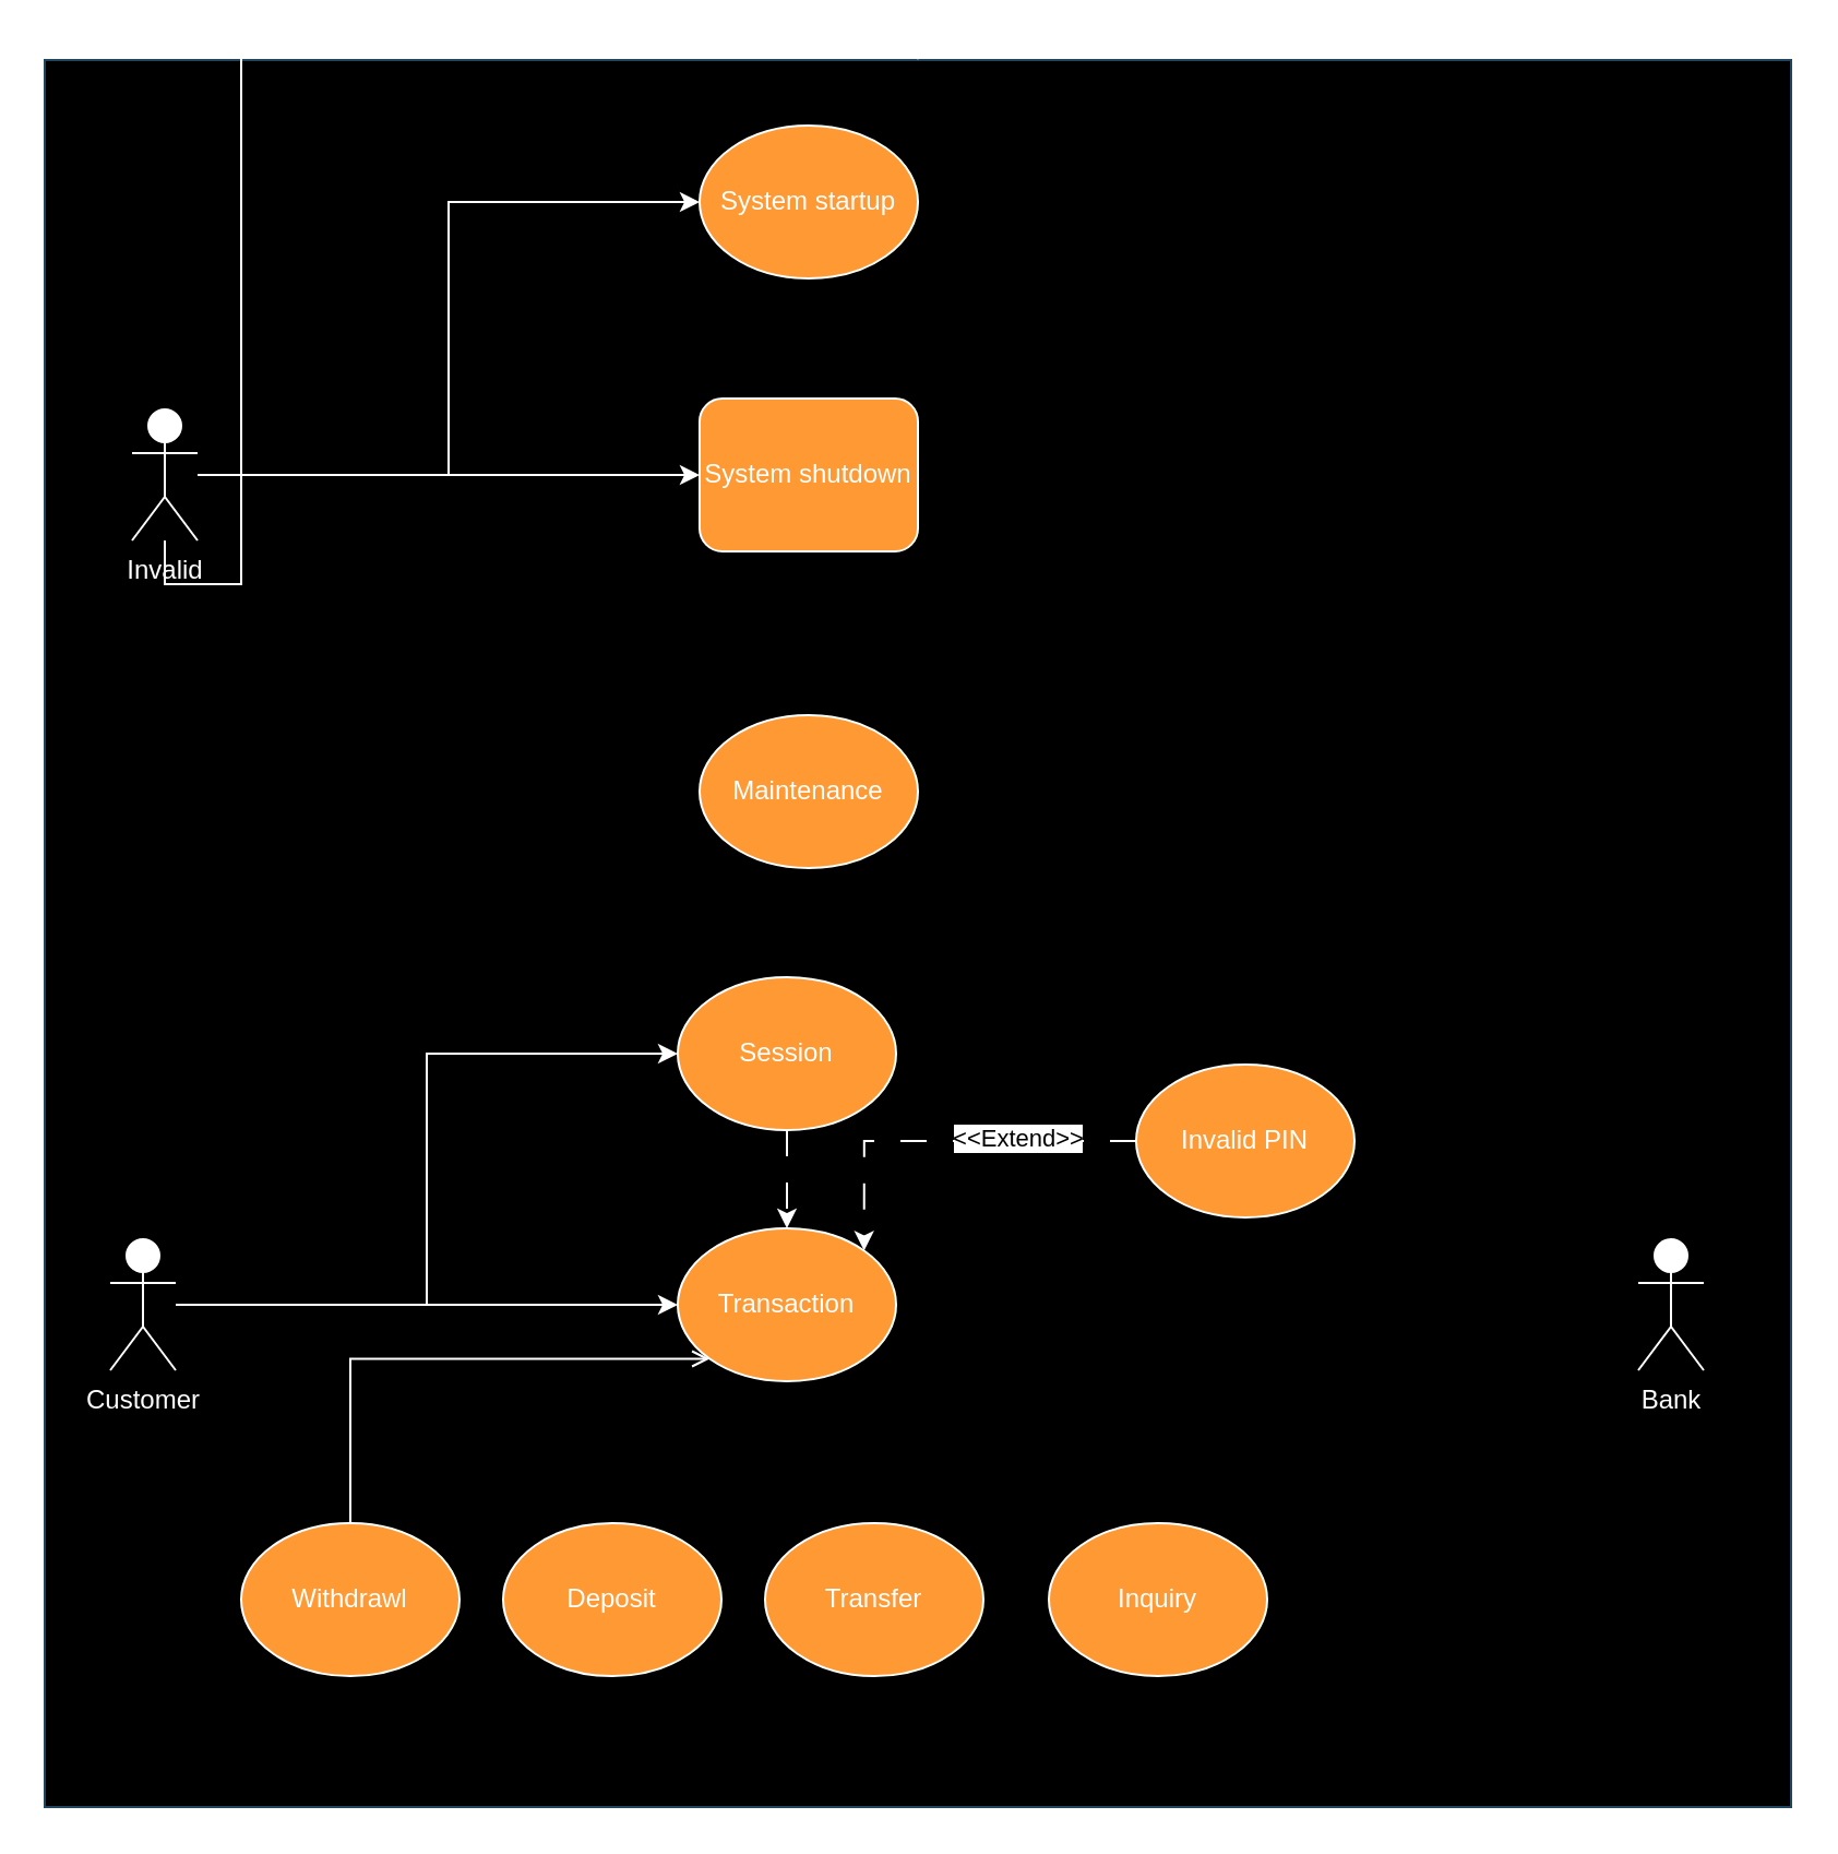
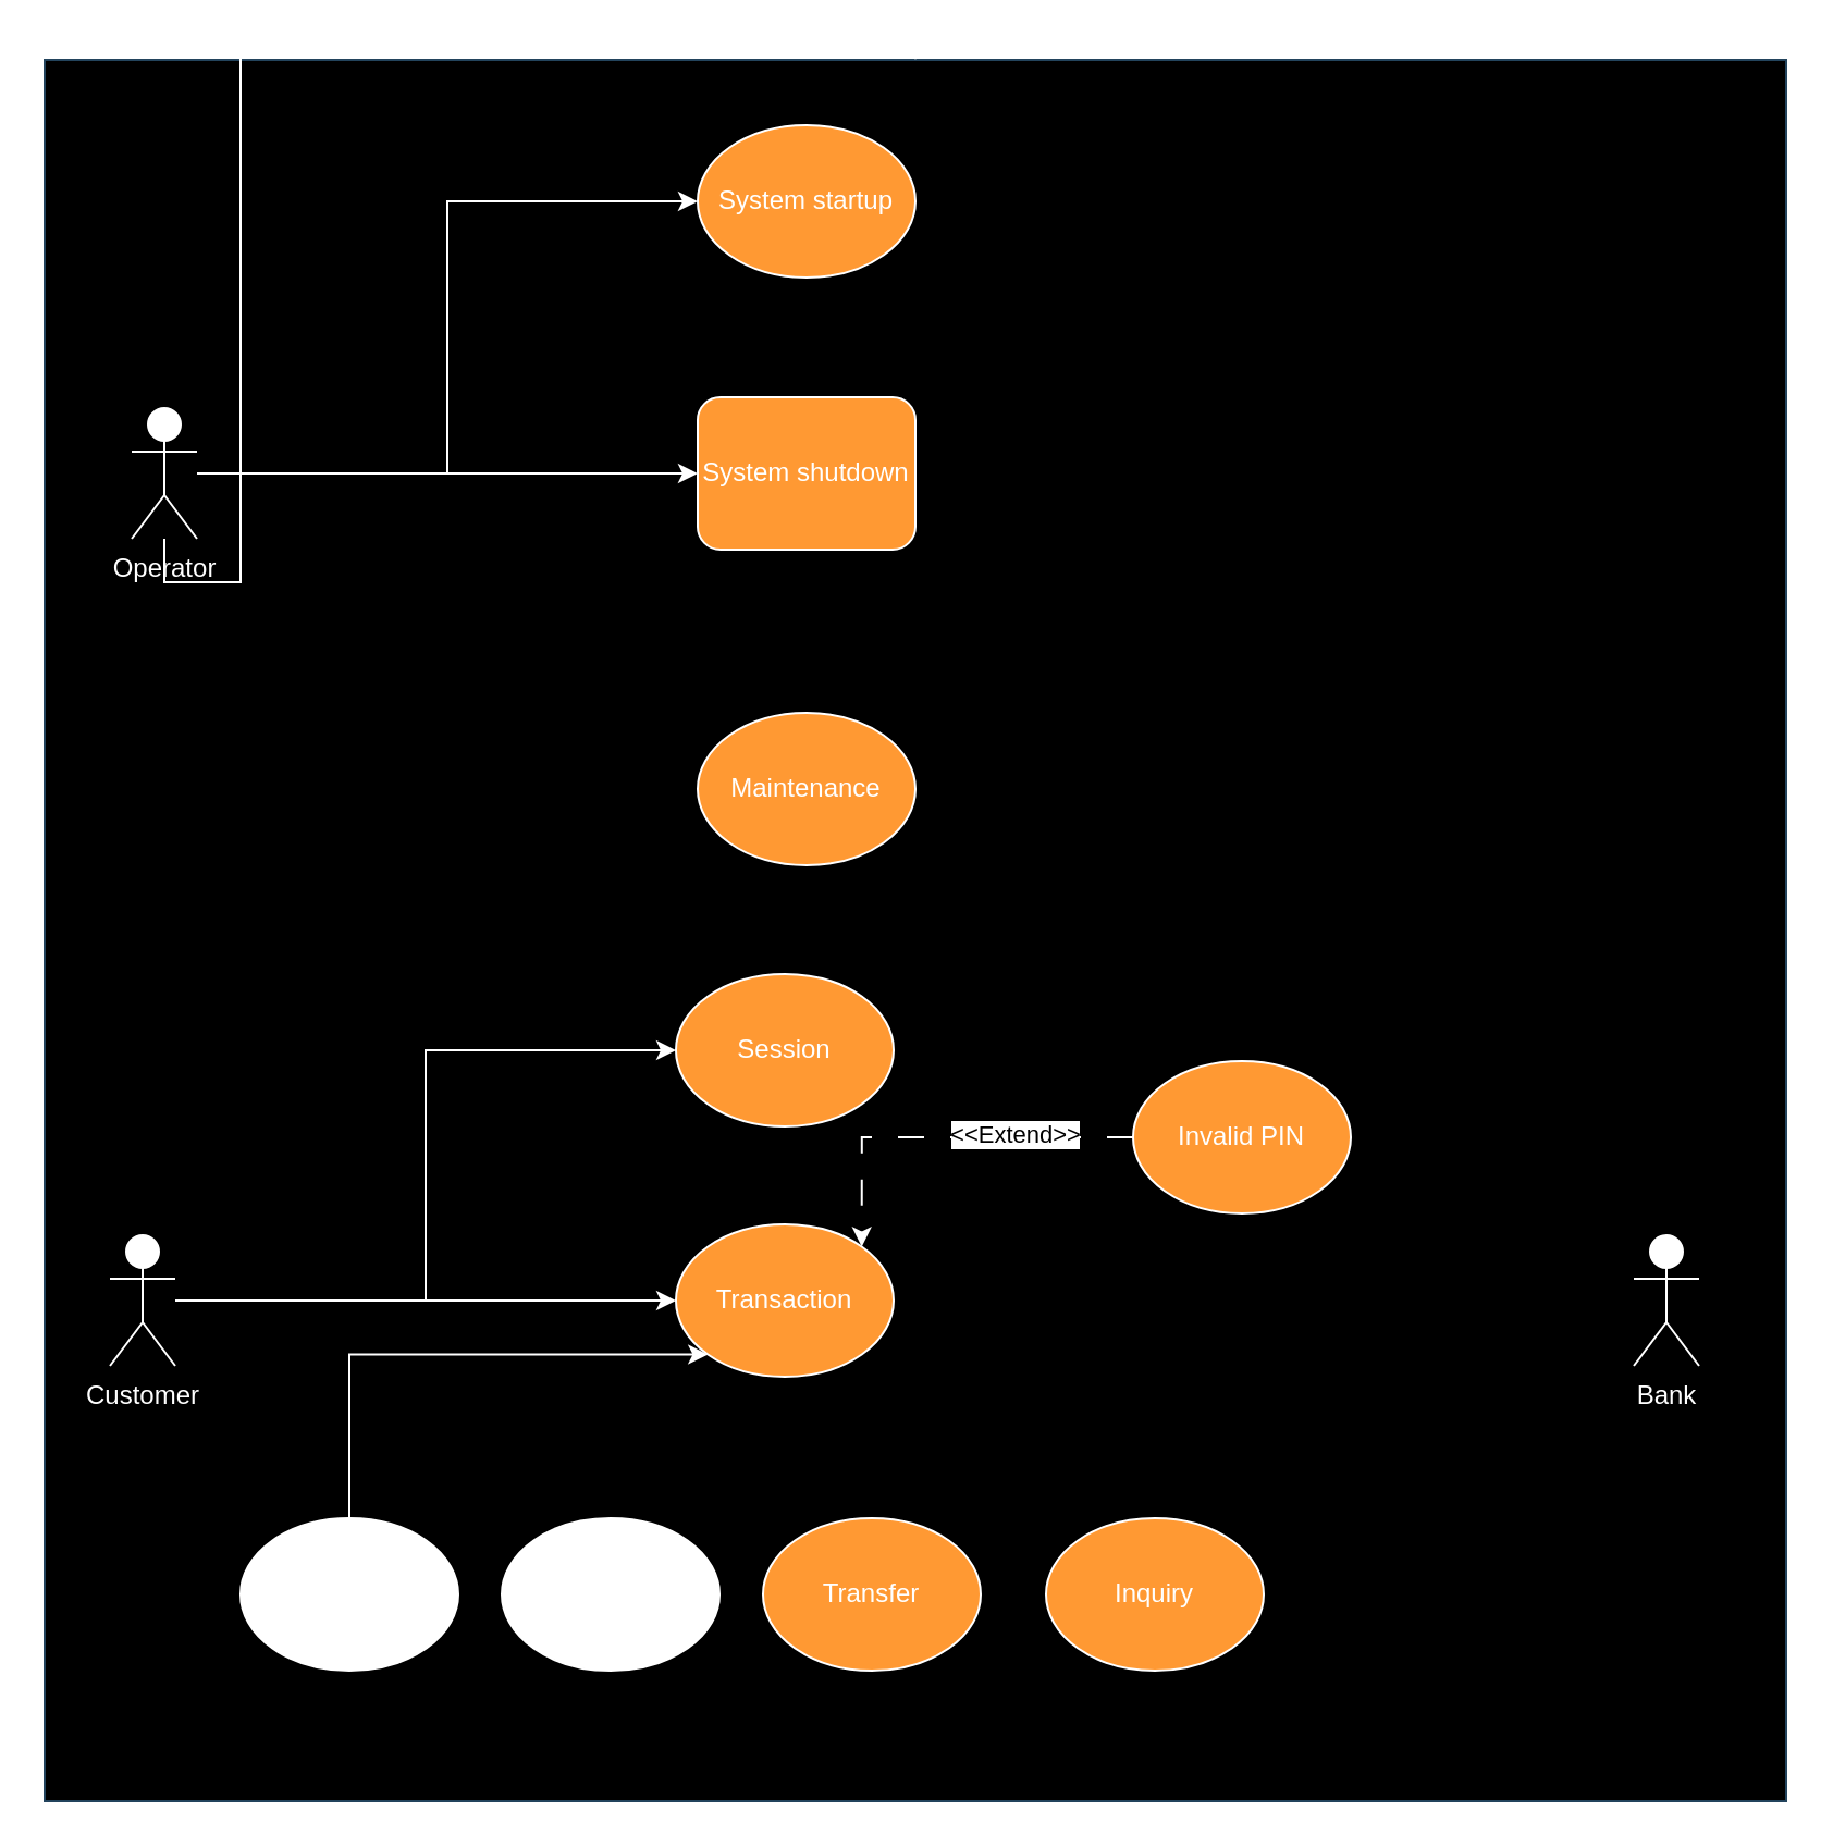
- <mxCell id="6" value="Invalid" style="shape=umlActor;verticalLabelPosition=bottom;verticalAlign=top;html=1;outlineConnect=0;fontColor=#FFFFFF;fillColor=#FFFFFF;strokeColor=#FFFFFF;" vertex="1" parent="1"><mxGeometry x="60" y="180" width="30" height="60" as="geometry" /></mxCell>
+ <mxCell id="6" value="Operator" style="shape=umlActor;verticalLabelPosition=bottom;verticalAlign=top;html=1;outlineConnect=0;fontColor=#FFFFFF;fillColor=#FFFFFF;strokeColor=#FFFFFF;" vertex="1" parent="1"><mxGeometry x="60" y="180" width="30" height="60" as="geometry" /></mxCell>
- <mxCell id="14" style="edgeStyle=orthogonalEdgeStyle;rounded=0;orthogonalLoop=1;jettySize=auto;html=1;dashed=1;dashPattern=12 12;strokeColor=#FFFFFF;" edge="1" parent="1" source="15" target="16"><mxGeometry relative="1" as="geometry" /></mxCell>
- <mxCell id="20" style="edgeStyle=orthogonalEdgeStyle;rounded=0;orthogonalLoop=1;jettySize=auto;html=1;entryX=0;entryY=1;entryDx=0;entryDy=0;strokeColor=#FFFFFF;endArrow=open;" edge="1" parent="1" source="21" target="16"><mxGeometry relative="1" as="geometry"><Array as="points"><mxPoint x="160" y="615" /></Array></mxGeometry></mxCell>
+ <mxCell id="20" style="edgeStyle=orthogonalEdgeStyle;rounded=0;orthogonalLoop=1;jettySize=auto;html=1;entryX=0;entryY=1;entryDx=0;entryDy=0;strokeColor=#FFFFFF;" edge="1" parent="1" source="21" target="16"><mxGeometry relative="1" as="geometry"><Array as="points"><mxPoint x="160" y="615" /></Array></mxGeometry></mxCell>
- <mxCell id="21" value="Withdrawl" style="ellipse;whiteSpace=wrap;html=1;fillColor=#FF9933;strokeColor=#FFFFFF;fontColor=#FFFFFF;" vertex="1" parent="1"><mxGeometry x="110" y="690" width="100" height="70" as="geometry" /></mxCell>
+ <mxCell id="21" value="Withdrawl" style="ellipse;whiteSpace=wrap;html=1;fillColor=#ffffff;strokeColor=#FFFFFF;fontColor=#FFFFFF;" vertex="1" parent="1"><mxGeometry x="110" y="690" width="100" height="70" as="geometry" /></mxCell>
- <mxCell id="22" value="Deposit" style="ellipse;whiteSpace=wrap;html=1;fillColor=#FF9933;strokeColor=#FFFFFF;fontColor=#FFFFFF;" vertex="1" parent="1"><mxGeometry x="230" y="690" width="100" height="70" as="geometry" /></mxCell>
+ <mxCell id="22" value="Deposit" style="ellipse;whiteSpace=wrap;html=1;fillColor=#ffffff;strokeColor=#FFFFFF;fontColor=#FFFFFF;" vertex="1" parent="1"><mxGeometry x="230" y="690" width="100" height="70" as="geometry" /></mxCell>
